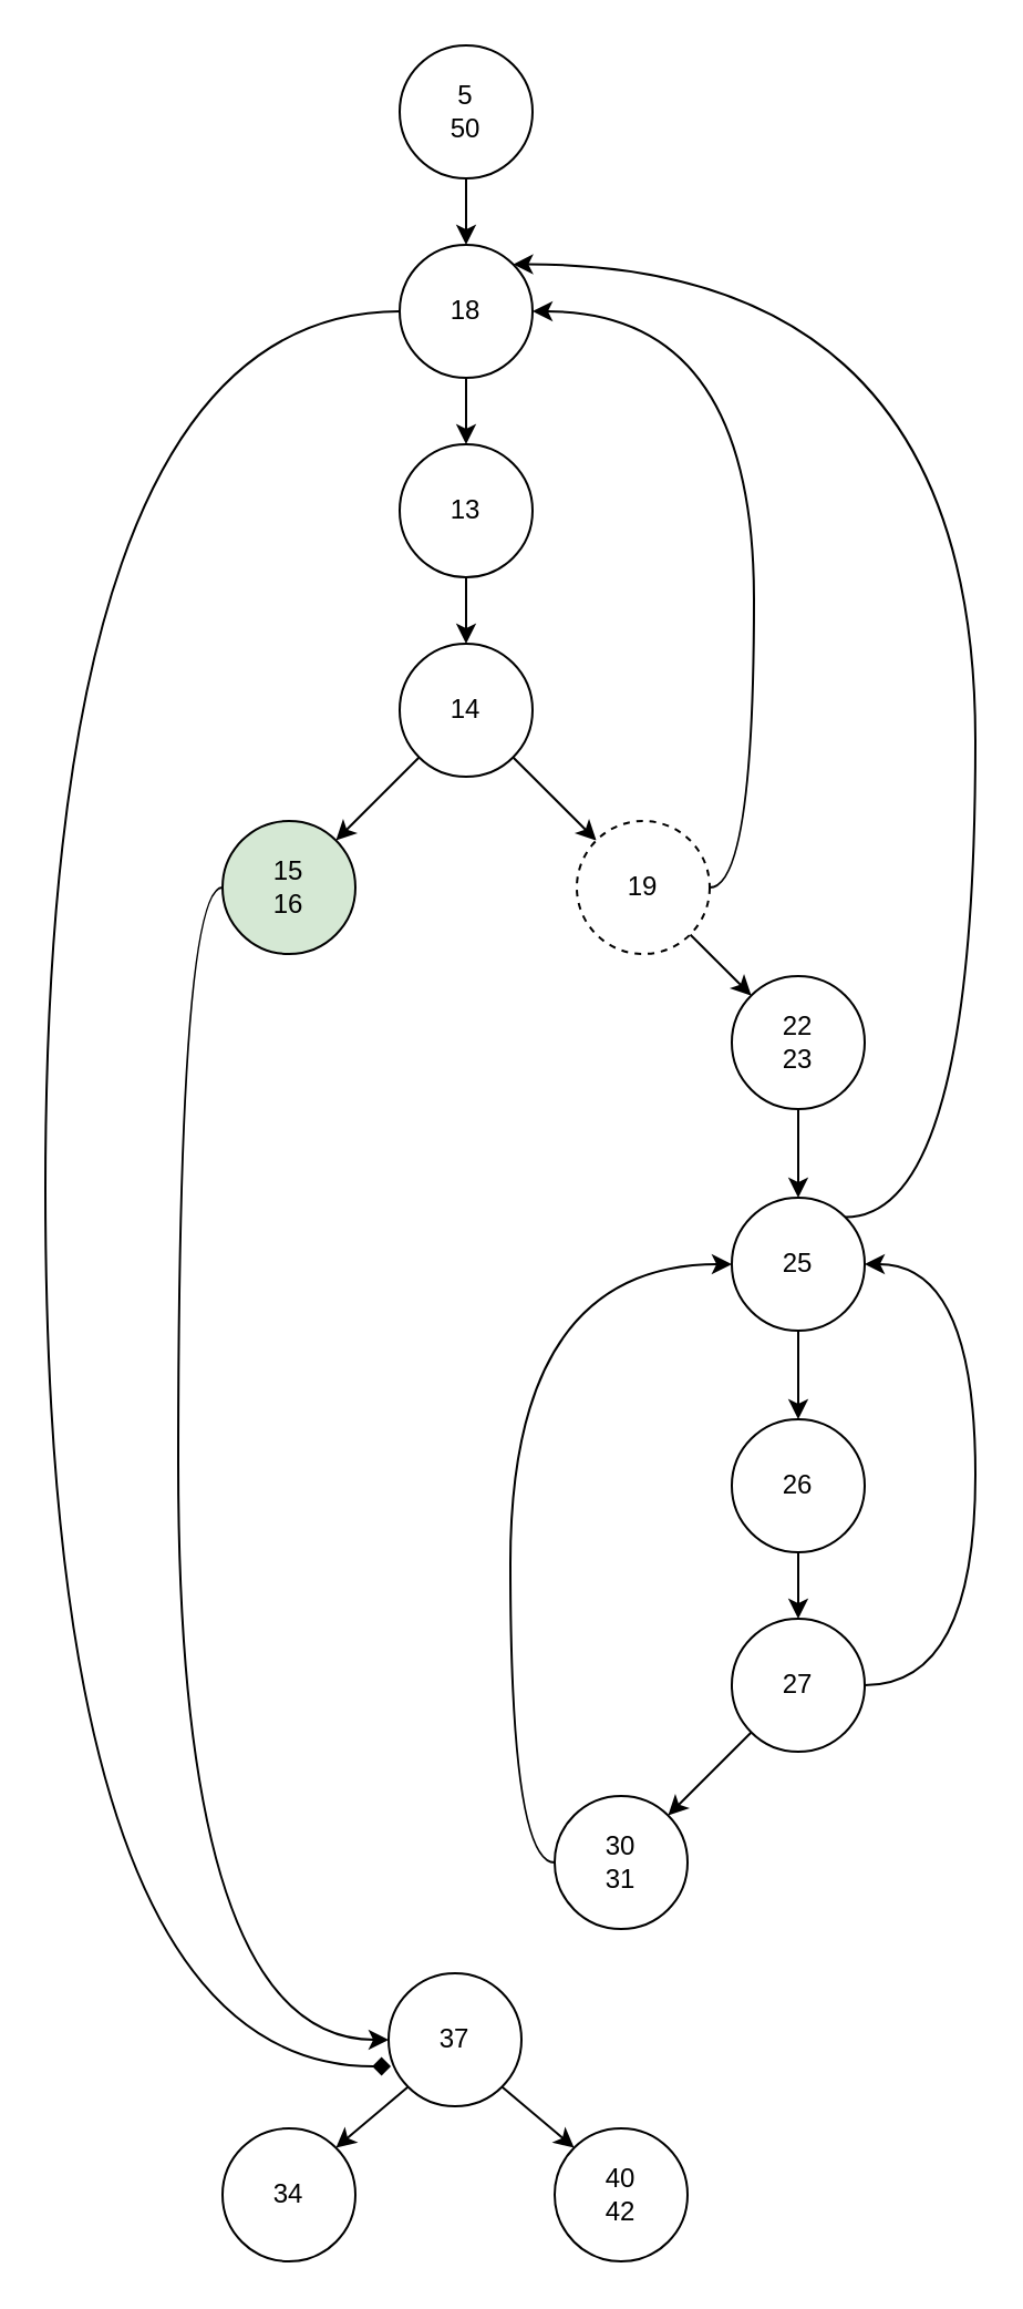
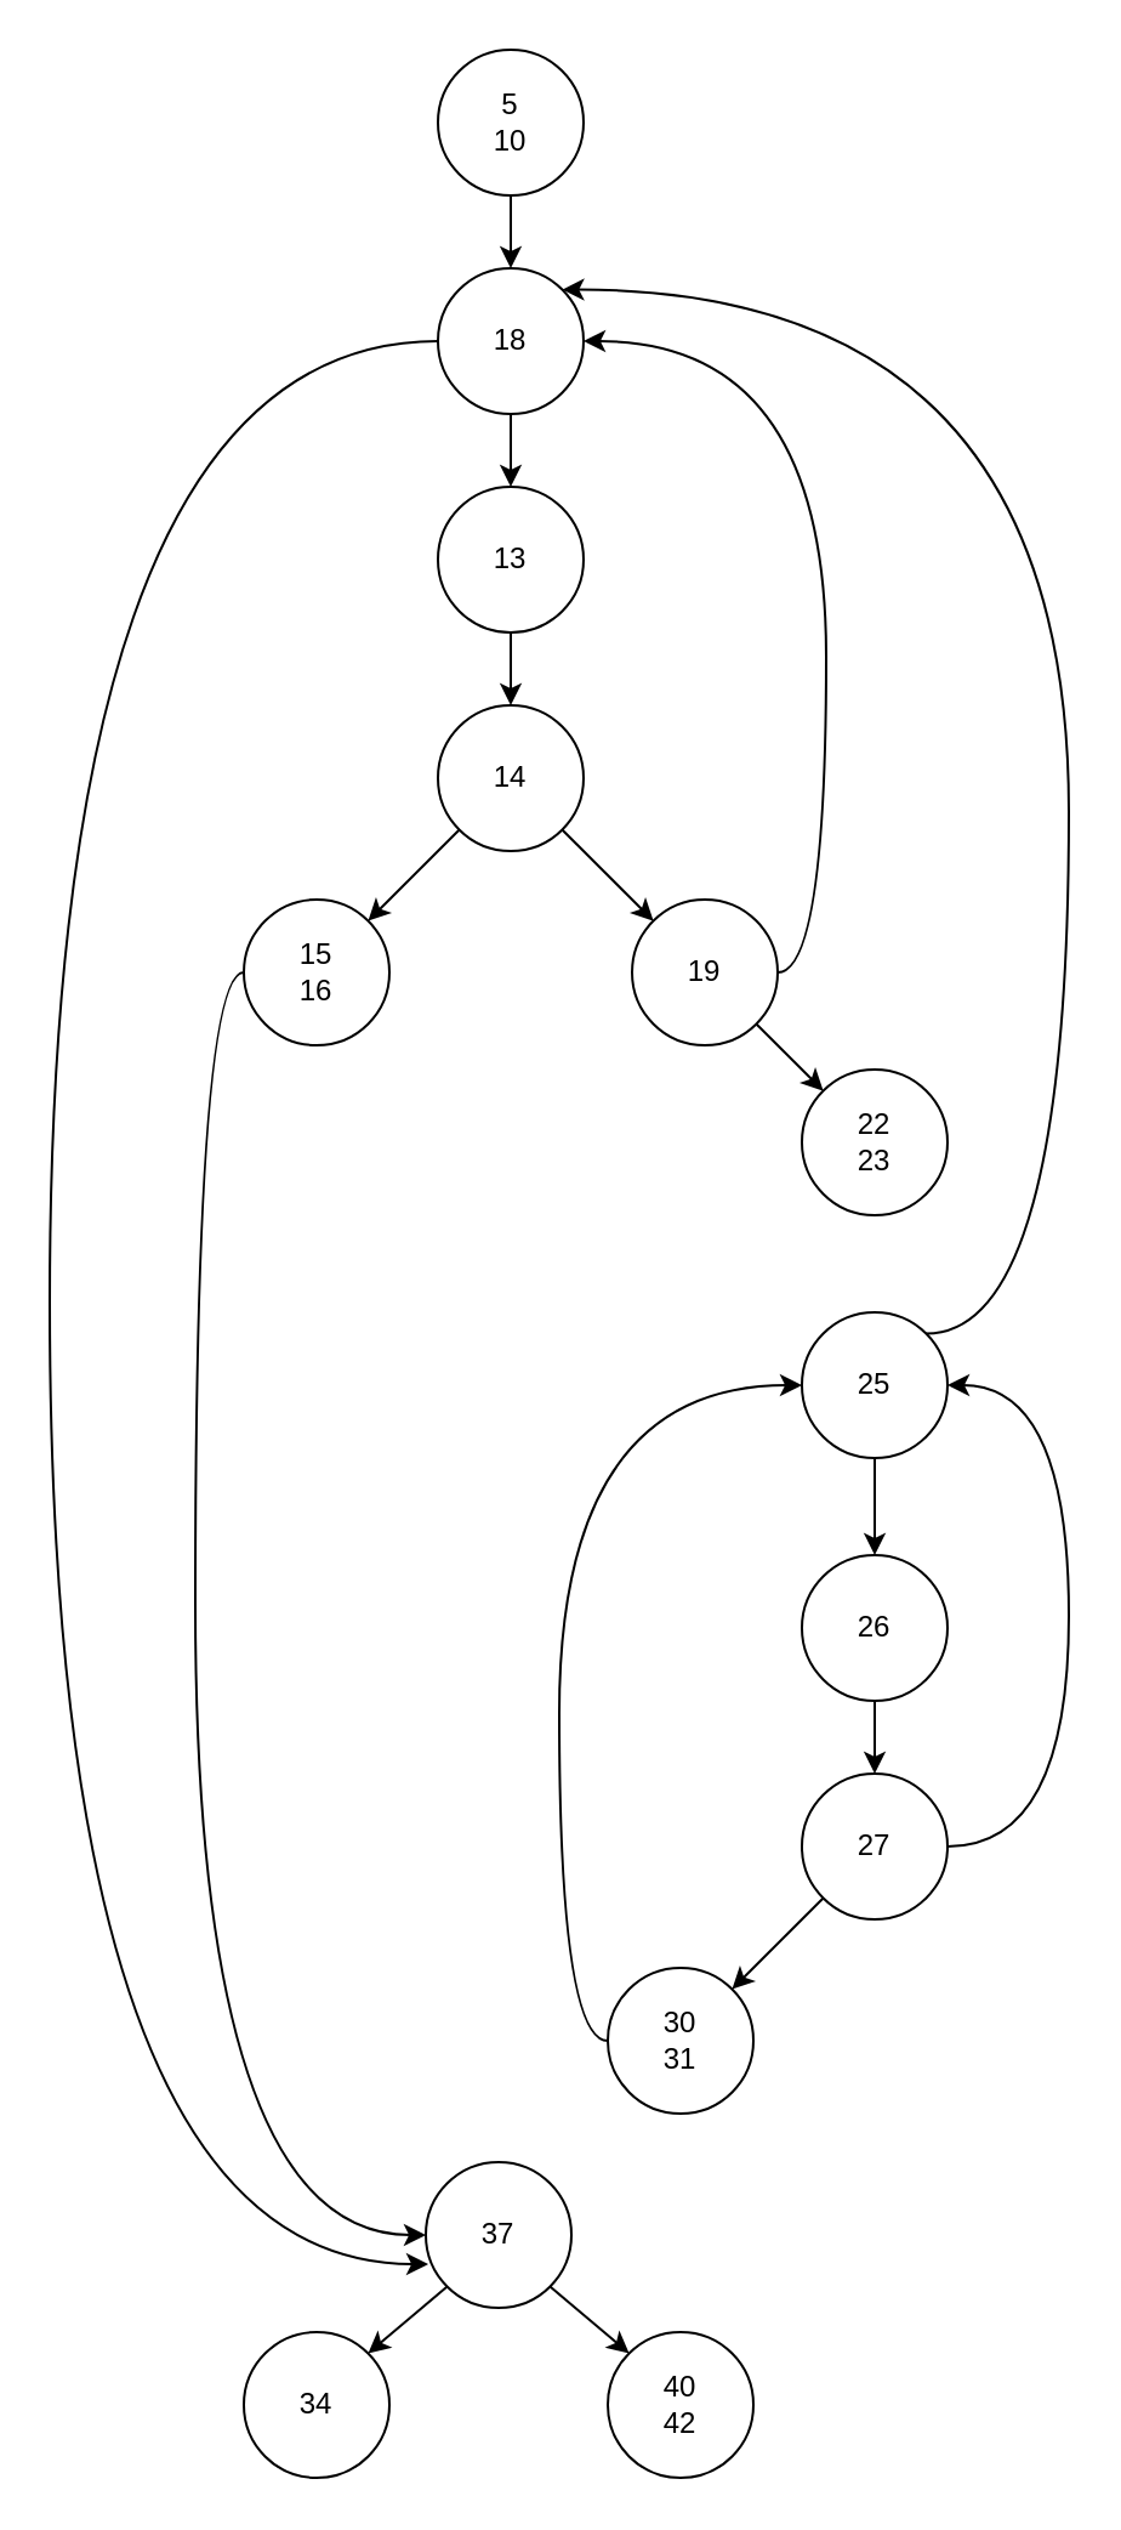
- <mxCell id="3" value="&lt;div&gt;5&lt;/div&gt;&lt;div&gt;50&lt;br&gt;&lt;/div&gt;" style="ellipse;whiteSpace=wrap;html=1;aspect=fixed;" vertex="1" parent="1"><mxGeometry x="180" y="20" width="60" height="60" as="geometry" /></mxCell>
+ <mxCell id="3" value="&lt;div&gt;5&lt;/div&gt;&lt;div&gt;10&lt;br&gt;&lt;/div&gt;" style="ellipse;whiteSpace=wrap;html=1;aspect=fixed;" vertex="1" parent="1"><mxGeometry x="180" y="20" width="60" height="60" as="geometry" /></mxCell>
- <mxCell id="12" value="&lt;div&gt;15&lt;/div&gt;&lt;div&gt;16&lt;br&gt;&lt;/div&gt;" style="ellipse;whiteSpace=wrap;html=1;aspect=fixed;fillColor=#d5e8d4;" vertex="1" parent="1"><mxGeometry x="100" y="370" width="60" height="60" as="geometry" /></mxCell>
+ <mxCell id="12" value="&lt;div&gt;15&lt;/div&gt;&lt;div&gt;16&lt;br&gt;&lt;/div&gt;" style="ellipse;whiteSpace=wrap;html=1;aspect=fixed;" vertex="1" parent="1"><mxGeometry x="100" y="370" width="60" height="60" as="geometry" /></mxCell>
- <mxCell id="15" value="19" style="ellipse;whiteSpace=wrap;html=1;aspect=fixed;dashed=1;" vertex="1" parent="1"><mxGeometry x="260" y="370" width="60" height="60" as="geometry" /></mxCell>
+ <mxCell id="15" value="19" style="ellipse;whiteSpace=wrap;html=1;aspect=fixed;" vertex="1" parent="1"><mxGeometry x="260" y="370" width="60" height="60" as="geometry" /></mxCell>
- <mxCell id="16" value="" style="rounded=0;orthogonalLoop=1;jettySize=auto;html=1;" edge="1" parent="1" source="17" target="20"><mxGeometry relative="1" as="geometry" /></mxCell>
- <mxCell id="31" style="edgeStyle=orthogonalEdgeStyle;curved=1;rounded=0;orthogonalLoop=1;jettySize=auto;html=1;entryX=0.017;entryY=0.7;entryDx=0;entryDy=0;entryPerimeter=0;exitX=0;exitY=0.5;exitDx=0;exitDy=0;endArrow=diamond;" edge="1" parent="1" source="5" target="30"><mxGeometry relative="1" as="geometry"><Array as="points"><mxPoint x="20" y="140" /><mxPoint x="20" y="932" /></Array></mxGeometry></mxCell>
+ <mxCell id="31" style="edgeStyle=orthogonalEdgeStyle;curved=1;rounded=0;orthogonalLoop=1;jettySize=auto;html=1;entryX=0.017;entryY=0.7;entryDx=0;entryDy=0;entryPerimeter=0;exitX=0;exitY=0.5;exitDx=0;exitDy=0;" edge="1" parent="1" source="5" target="30"><mxGeometry relative="1" as="geometry"><Array as="points"><mxPoint x="20" y="140" /><mxPoint x="20" y="932" /></Array></mxGeometry></mxCell>
